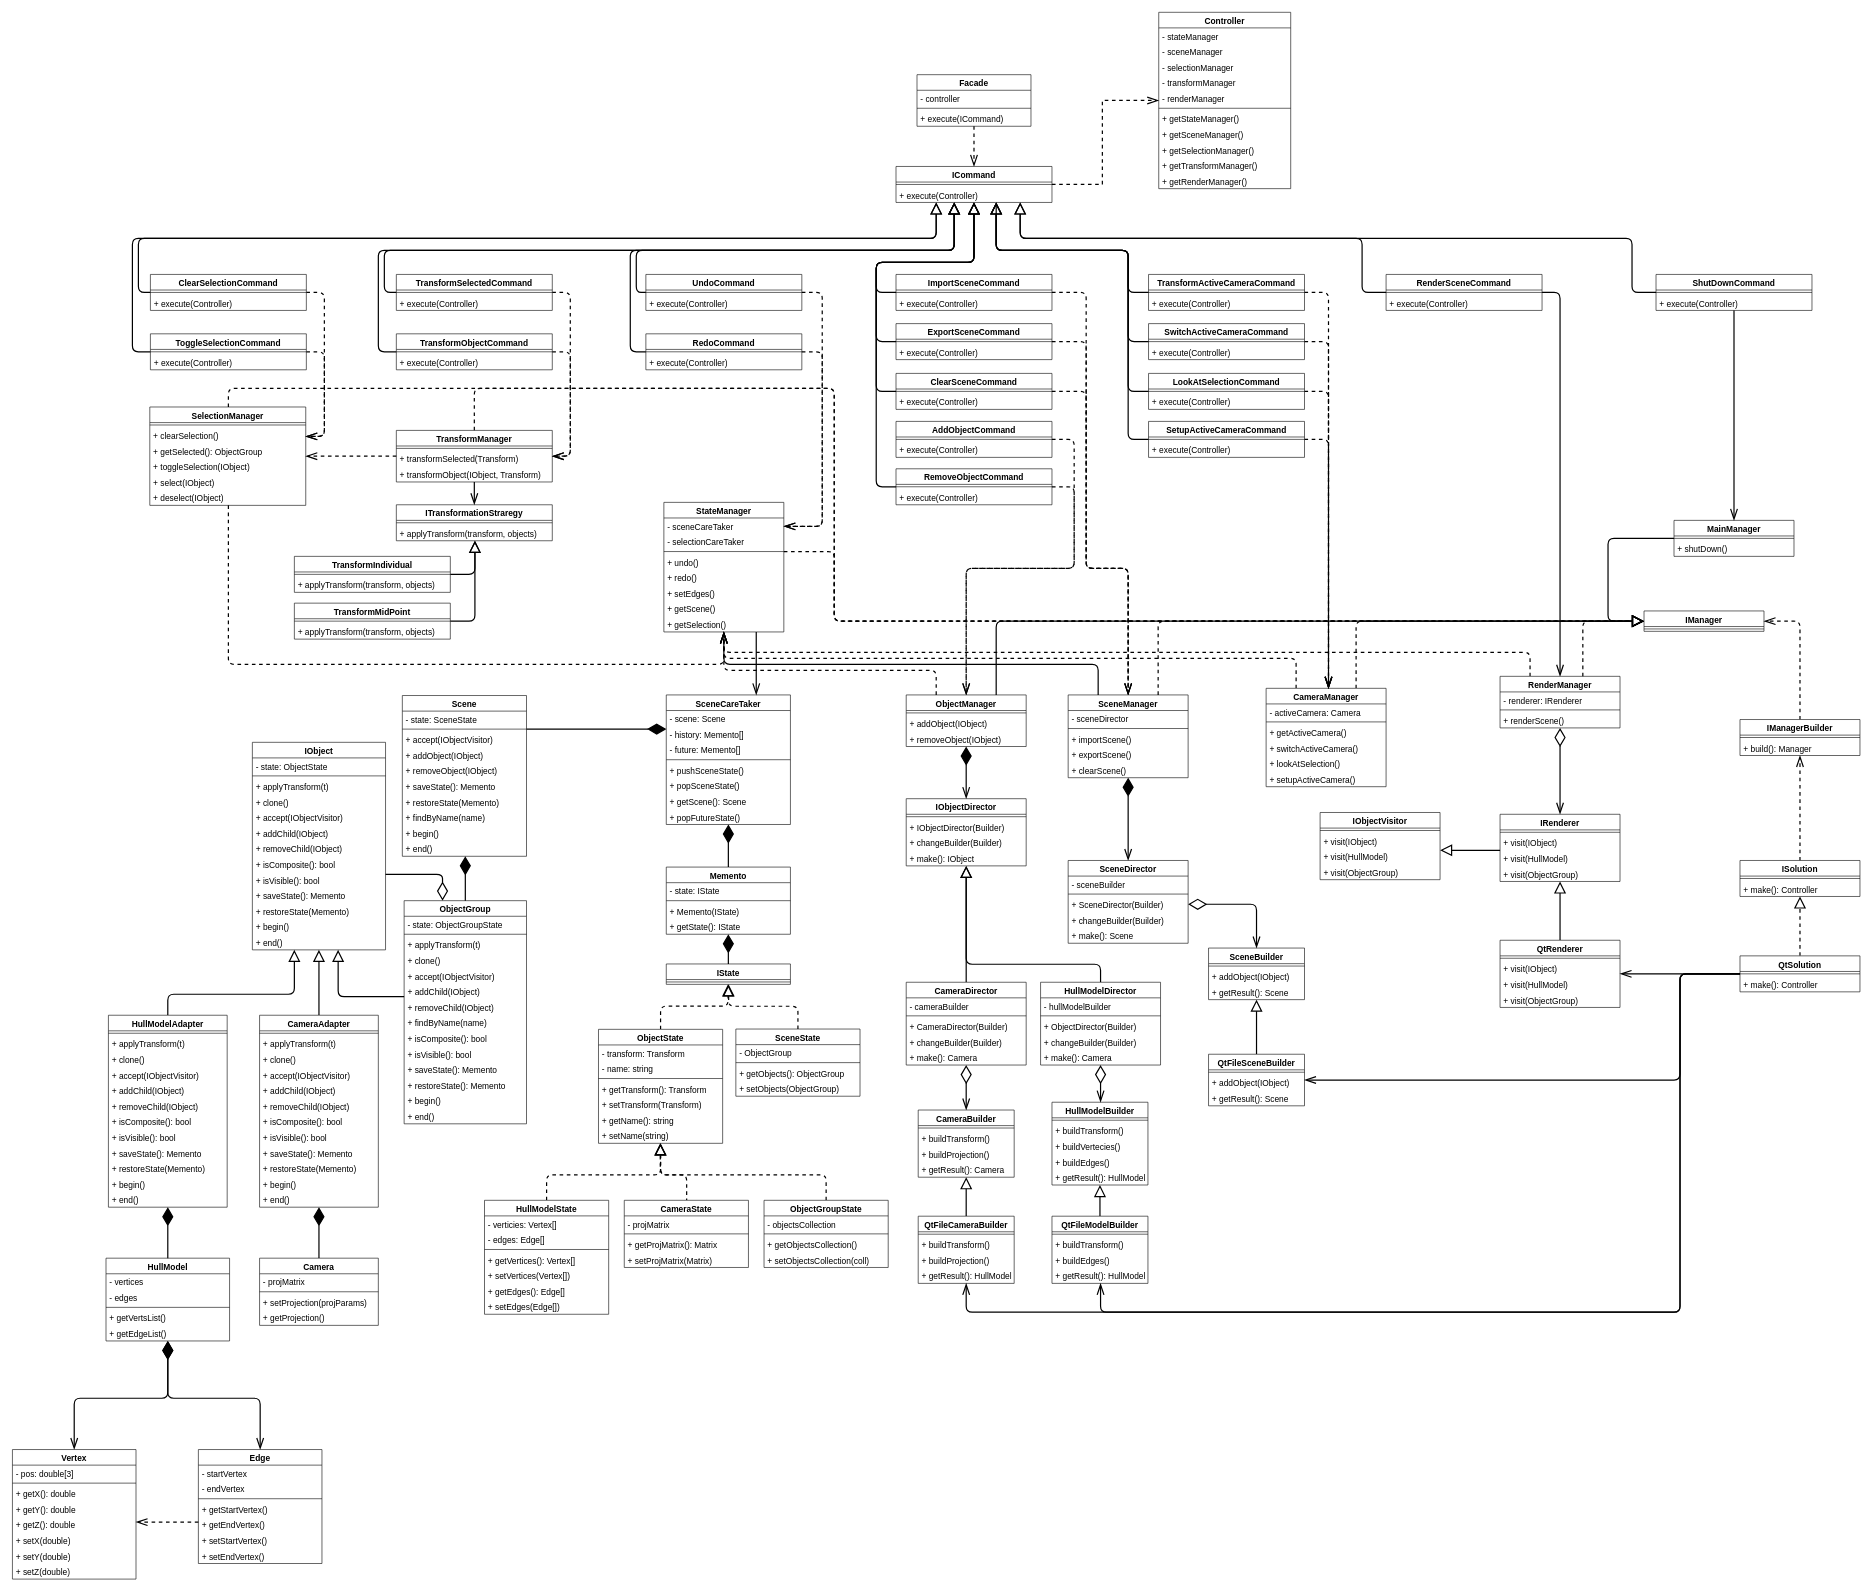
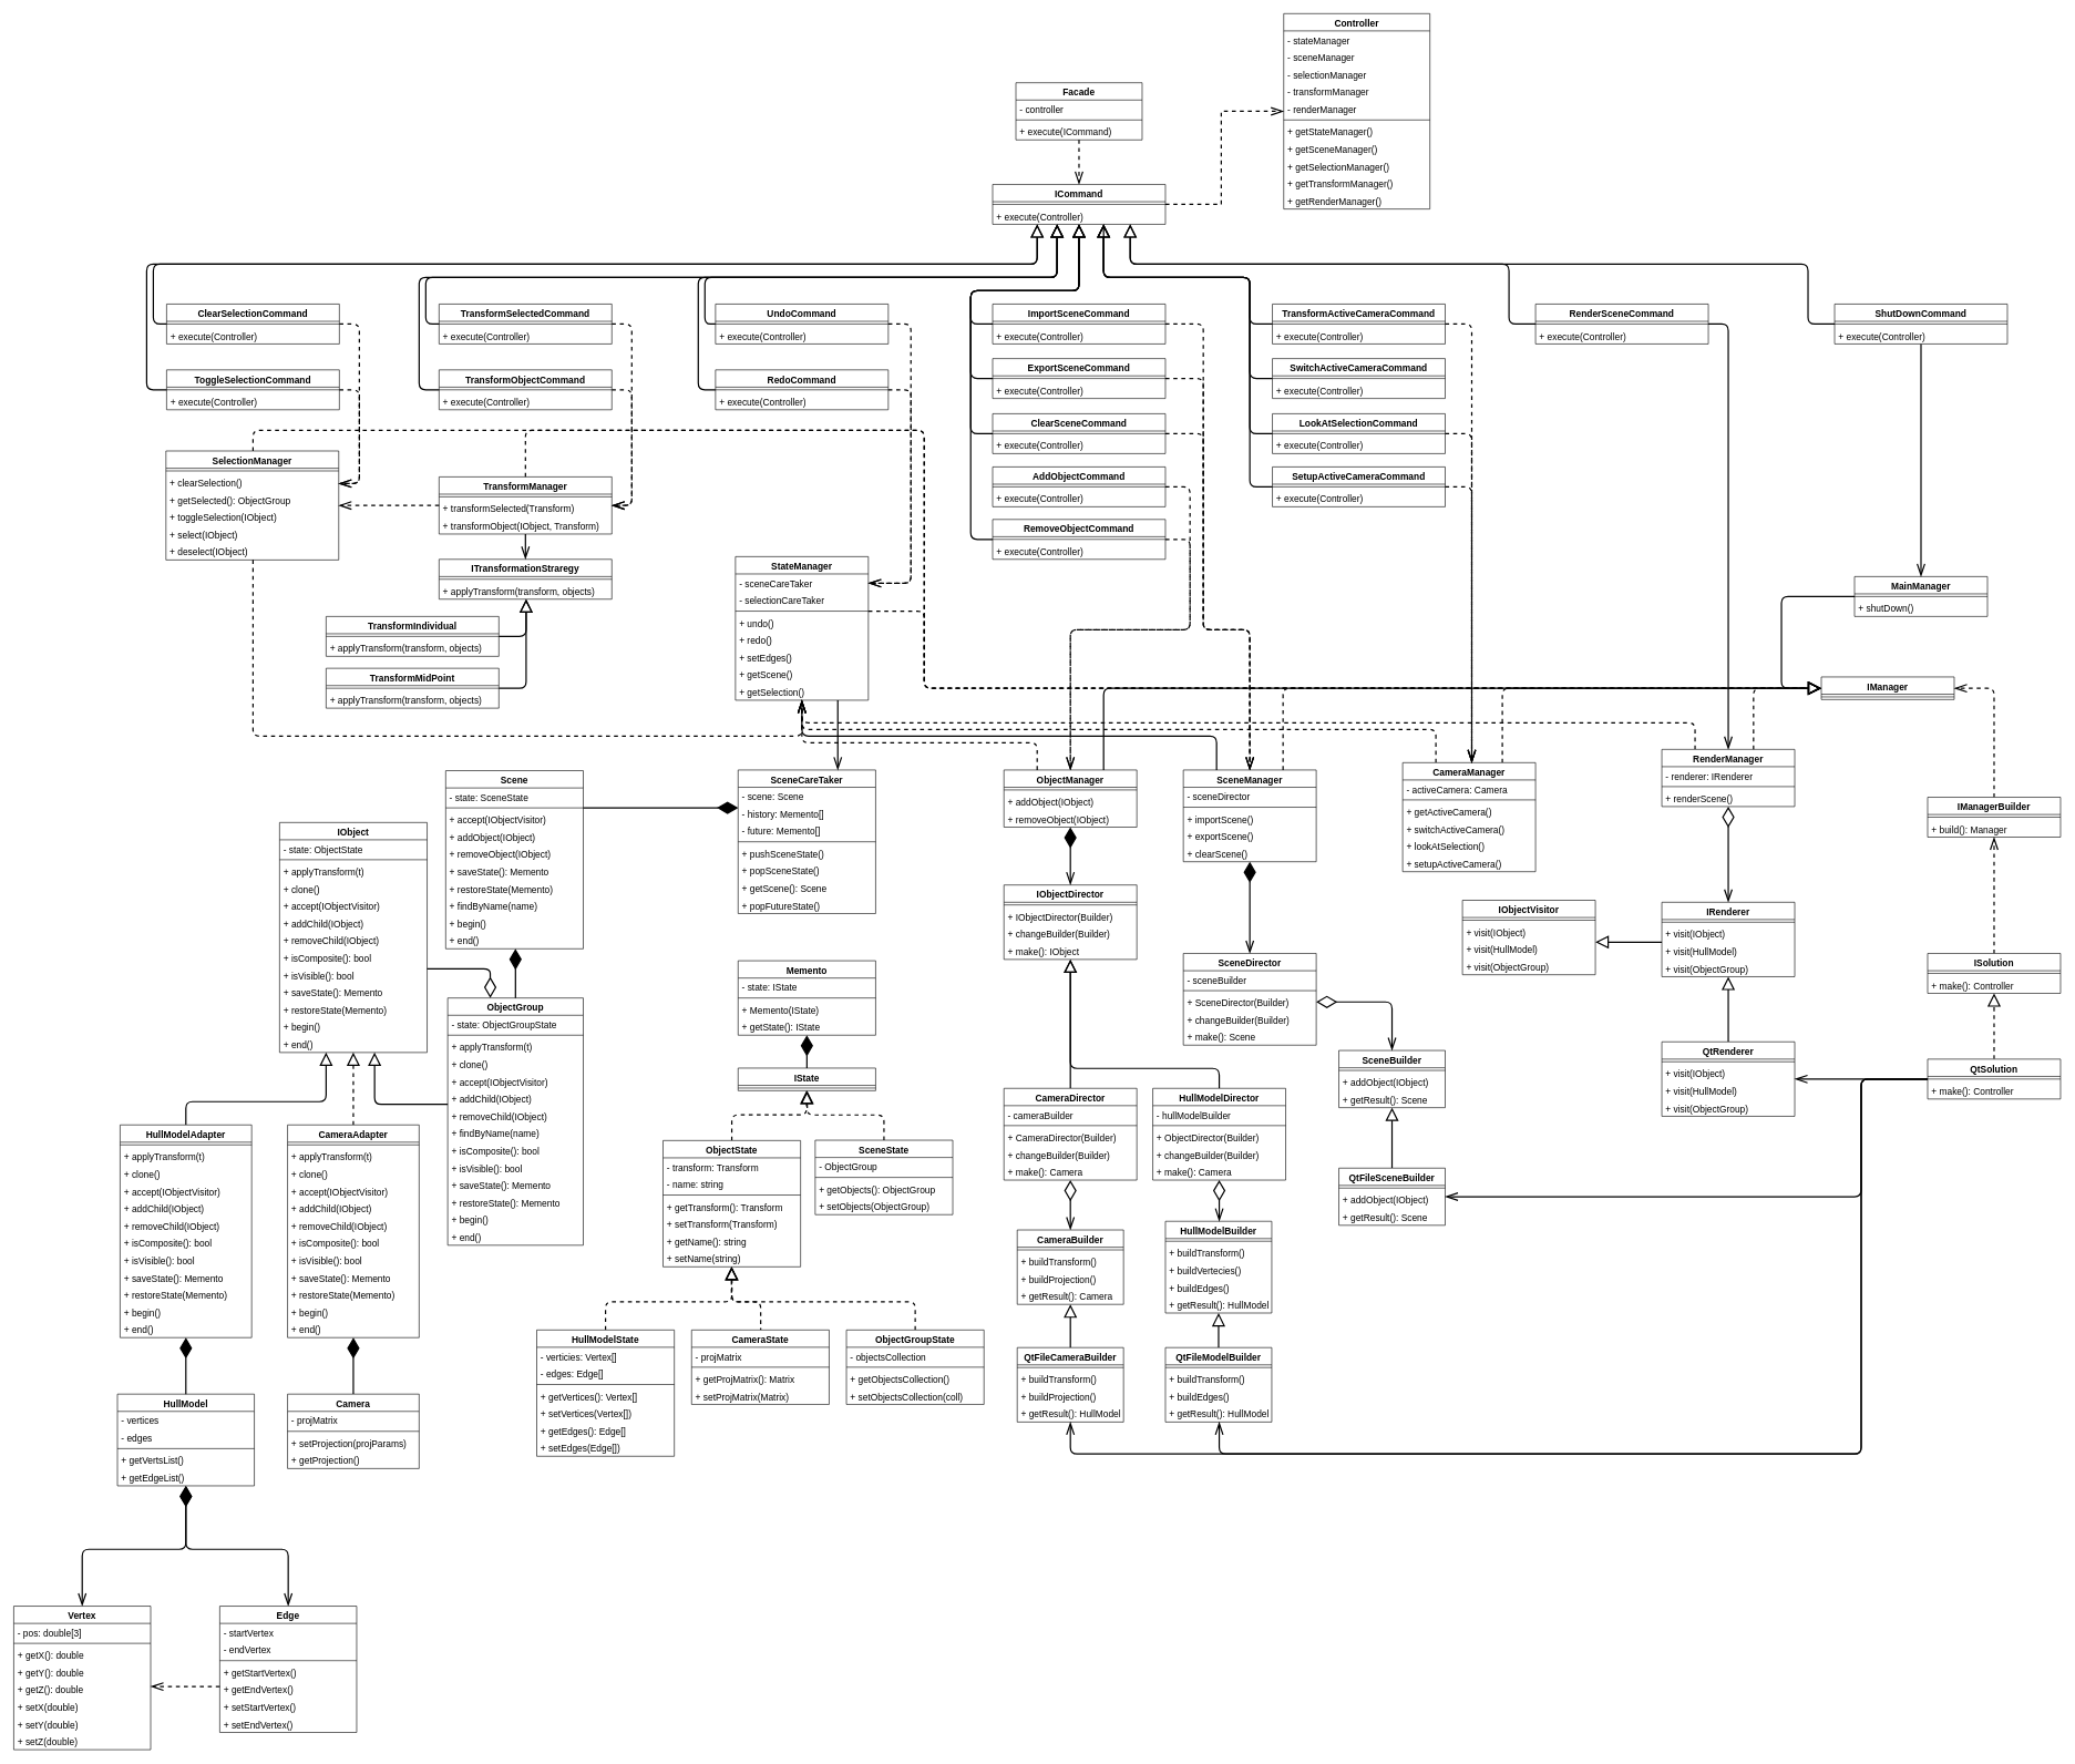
- <mxCell id="179" style="edgeStyle=orthogonalEdgeStyle;rounded=1;sketch=0;orthogonalLoop=1;jettySize=auto;html=1;fontSize=14;startArrow=none;startFill=0;endArrow=openThin;endFill=0;startSize=26;endSize=15;strokeWidth=2;dashed=1;" parent="1" source="180" target="53" edge="1"><mxGeometry relative="1" as="geometry"><Array as="points"><mxPoint x="2214" y="569" /></Array></mxGeometry></mxCell>
- <mxCell id="240" style="edgeStyle=orthogonalEdgeStyle;rounded=1;orthogonalLoop=1;jettySize=auto;html=1;startArrow=none;startFill=0;endArrow=diamondThin;endFill=1;startSize=15;endSize=26;strokeWidth=2;" parent="1" source="241" target="261" edge="1"><mxGeometry relative="1" as="geometry"><Array as="points"><mxPoint x="1214" y="1359" /></Array></mxGeometry></mxCell>
- <mxCell id="413" style="edgeStyle=orthogonalEdgeStyle;rounded=1;orthogonalLoop=1;jettySize=auto;html=1;startArrow=none;startFill=0;endArrow=block;endFill=0;startSize=26;endSize=15;strokeWidth=2;" parent="1" source="414" target="14" edge="1"><mxGeometry relative="1" as="geometry" /></mxCell>
+ <mxCell id="413" style="edgeStyle=orthogonalEdgeStyle;rounded=1;orthogonalLoop=1;jettySize=auto;html=1;startArrow=none;startFill=0;endArrow=block;endFill=0;startSize=26;endSize=15;strokeWidth=2;dashed=1;" parent="1" source="414" target="14" edge="1"><mxGeometry relative="1" as="geometry" /></mxCell>
